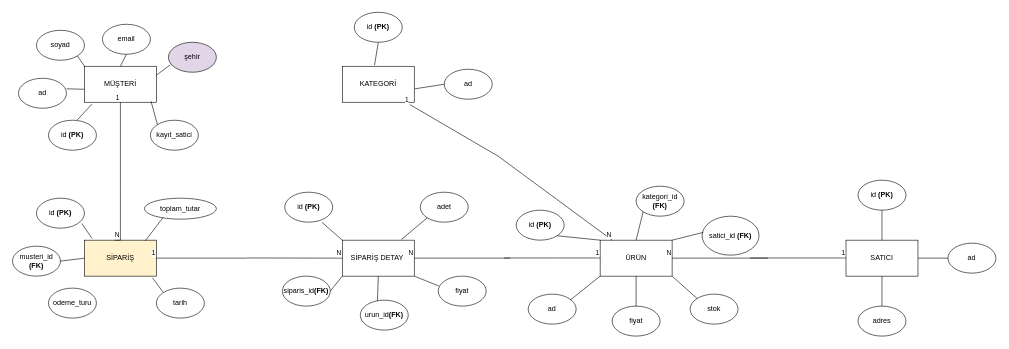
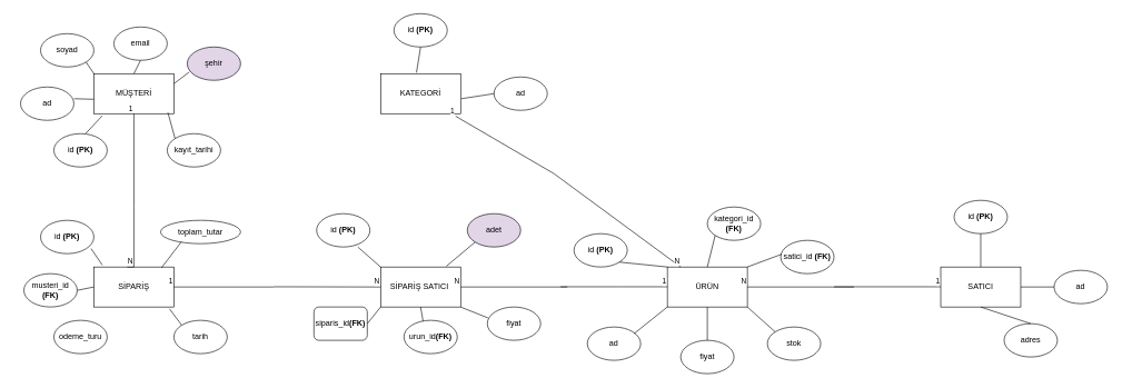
- <mxCell id="8" value="kayıt_satici" style="ellipse;whiteSpace=wrap;html=1;" vertex="1" parent="1"><mxGeometry x="250" y="200" width="80" height="50" as="geometry" /></mxCell>
+ <mxCell id="8" value="kayıt_tarihi" style="ellipse;whiteSpace=wrap;html=1;" vertex="1" parent="1"><mxGeometry x="250" y="200" width="80" height="50" as="geometry" /></mxCell>
- <mxCell id="32" value="adet" style="ellipse;whiteSpace=wrap;html=1;" vertex="1" parent="1"><mxGeometry x="700" y="320" width="80" height="50" as="geometry" /></mxCell>
+ <mxCell id="32" value="adet" style="ellipse;whiteSpace=wrap;html=1;fillColor=#e1d5e7;" vertex="1" parent="1"><mxGeometry x="700" y="320" width="80" height="50" as="geometry" /></mxCell>
- <mxCell id="44" value="satici_id &lt;b&gt;(FK)&lt;/b&gt;" style="ellipse;whiteSpace=wrap;html=1;" vertex="1" parent="1"><mxGeometry x="1170" y="360" width="95" height="65" as="geometry" /></mxCell>
+ <mxCell id="44" value="satici_id &lt;b&gt;(FK)&lt;/b&gt;" style="ellipse;whiteSpace=wrap;html=1;" vertex="1" parent="1"><mxGeometry x="1170" y="360" width="80" height="50" as="geometry" /></mxCell>
- <mxCell id="15" value="SİPARİŞ" style="rounded=0;whiteSpace=wrap;html=1;fillColor=#fff2cc;" vertex="1" parent="1"><mxGeometry y="400" width="120" height="60" as="geometry" x="140" /></mxCell>
+ <mxCell id="15" value="SİPARİŞ" style="rounded=0;whiteSpace=wrap;html=1;" vertex="1" parent="1"><mxGeometry y="400" width="120" height="60" as="geometry" x="140" /></mxCell>
- <mxCell id="30" value="SİPARİŞ DETAY&amp;nbsp;" style="rounded=0;whiteSpace=wrap;html=1;" vertex="1" parent="1"><mxGeometry x="570" y="400" width="120" height="60" as="geometry" /></mxCell>
+ <mxCell id="30" value="SİPARİŞ SATICI&amp;nbsp;" style="rounded=0;whiteSpace=wrap;html=1;" vertex="1" parent="1"><mxGeometry x="570" y="400" width="120" height="60" as="geometry" /></mxCell>
- <mxCell id="17" value="musteri_id &lt;b&gt;(FK)&lt;/b&gt;" style="ellipse;whiteSpace=wrap;html=1;" vertex="1" parent="1"><mxGeometry x="20" y="410" width="80" height="50" as="geometry" /></mxCell>
+ <mxCell id="17" value="musteri_id &lt;b&gt;(FK)&lt;/b&gt;" style="ellipse;whiteSpace=wrap;html=1;" vertex="1" parent="1"><mxGeometry x="35" y="410" width="80" height="50" as="geometry" /></mxCell>
- <mxCell id="34" value="siparis_id&lt;b&gt;(FK)&lt;/b&gt;" style="ellipse;whiteSpace=wrap;html=1;" vertex="1" parent="1"><mxGeometry x="470" y="460" width="80" height="50" as="geometry" /></mxCell>
+ <mxCell id="34" value="siparis_id&lt;b&gt;(FK)&lt;/b&gt;" style="whiteSpace=wrap;html=1;rounded=1;" vertex="1" parent="1"><mxGeometry x="470" y="460" width="80" height="50" as="geometry" /></mxCell>
- <mxCell id="35" value="urun_id&lt;b&gt;(FK)&lt;/b&gt;" style="ellipse;whiteSpace=wrap;html=1;" vertex="1" parent="1"><mxGeometry x="600" y="500" width="80" height="50" as="geometry" /></mxCell>
+ <mxCell id="35" value="urun_id&lt;b&gt;(FK)&lt;/b&gt;" style="ellipse;whiteSpace=wrap;html=1;" vertex="1" parent="1"><mxGeometry x="605" y="480" width="80" height="50" as="geometry" /></mxCell>
- <mxCell id="57" value="adres" style="ellipse;whiteSpace=wrap;html=1;" vertex="1" parent="1"><mxGeometry x="1430" y="510" width="80" height="50" as="geometry" /></mxCell>
+ <mxCell id="57" value="adres" style="ellipse;whiteSpace=wrap;html=1;" vertex="1" parent="1"><mxGeometry x="1505" y="485" width="80" height="50" as="geometry" /></mxCell>
